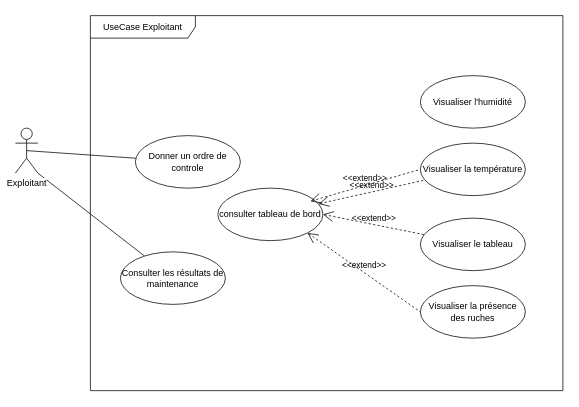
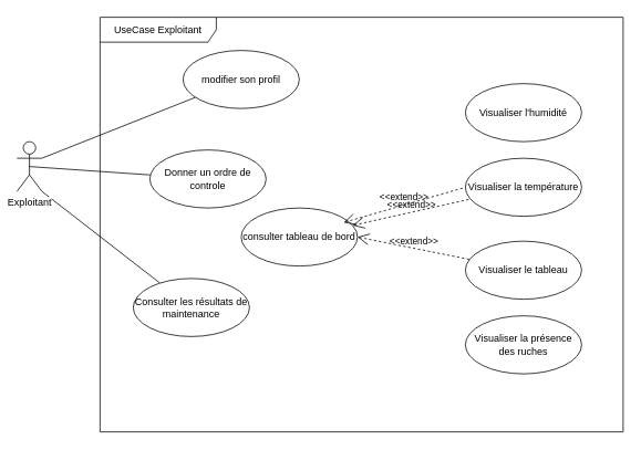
+ <mxCell id="8" value="modifier son profil" style="ellipse;whiteSpace=wrap;html=1;" parent="1" vertex="1"><mxGeometry x="220" y="60" width="140" height="70" as="geometry" /></mxCell>
+ <mxCell id="3" style="edgeStyle=none;rounded=0;orthogonalLoop=1;jettySize=auto;html=1;exitX=1;exitY=0.333;exitDx=0;exitDy=0;exitPerimeter=0;endArrow=none;endFill=0;" parent="1" source="6" target="8" edge="1"><mxGeometry relative="1" as="geometry" /></mxCell>
- <mxCell id="19" value="&amp;lt;&amp;lt;extend&amp;gt;&amp;gt;" style="edgeStyle=none;html=1;startArrow=open;endArrow=none;startSize=12;verticalAlign=bottom;dashed=1;labelBackgroundColor=none;exitX=1;exitY=1;exitDx=0;exitDy=0;entryX=0;entryY=0.5;entryDx=0;entryDy=0;" parent="1" source="7" target="15" edge="1"><mxGeometry width="160" relative="1" as="geometry"><mxPoint x="440" y="295" as="sourcePoint" /><mxPoint x="575.007" y="322.001" as="targetPoint" /></mxGeometry></mxCell>
